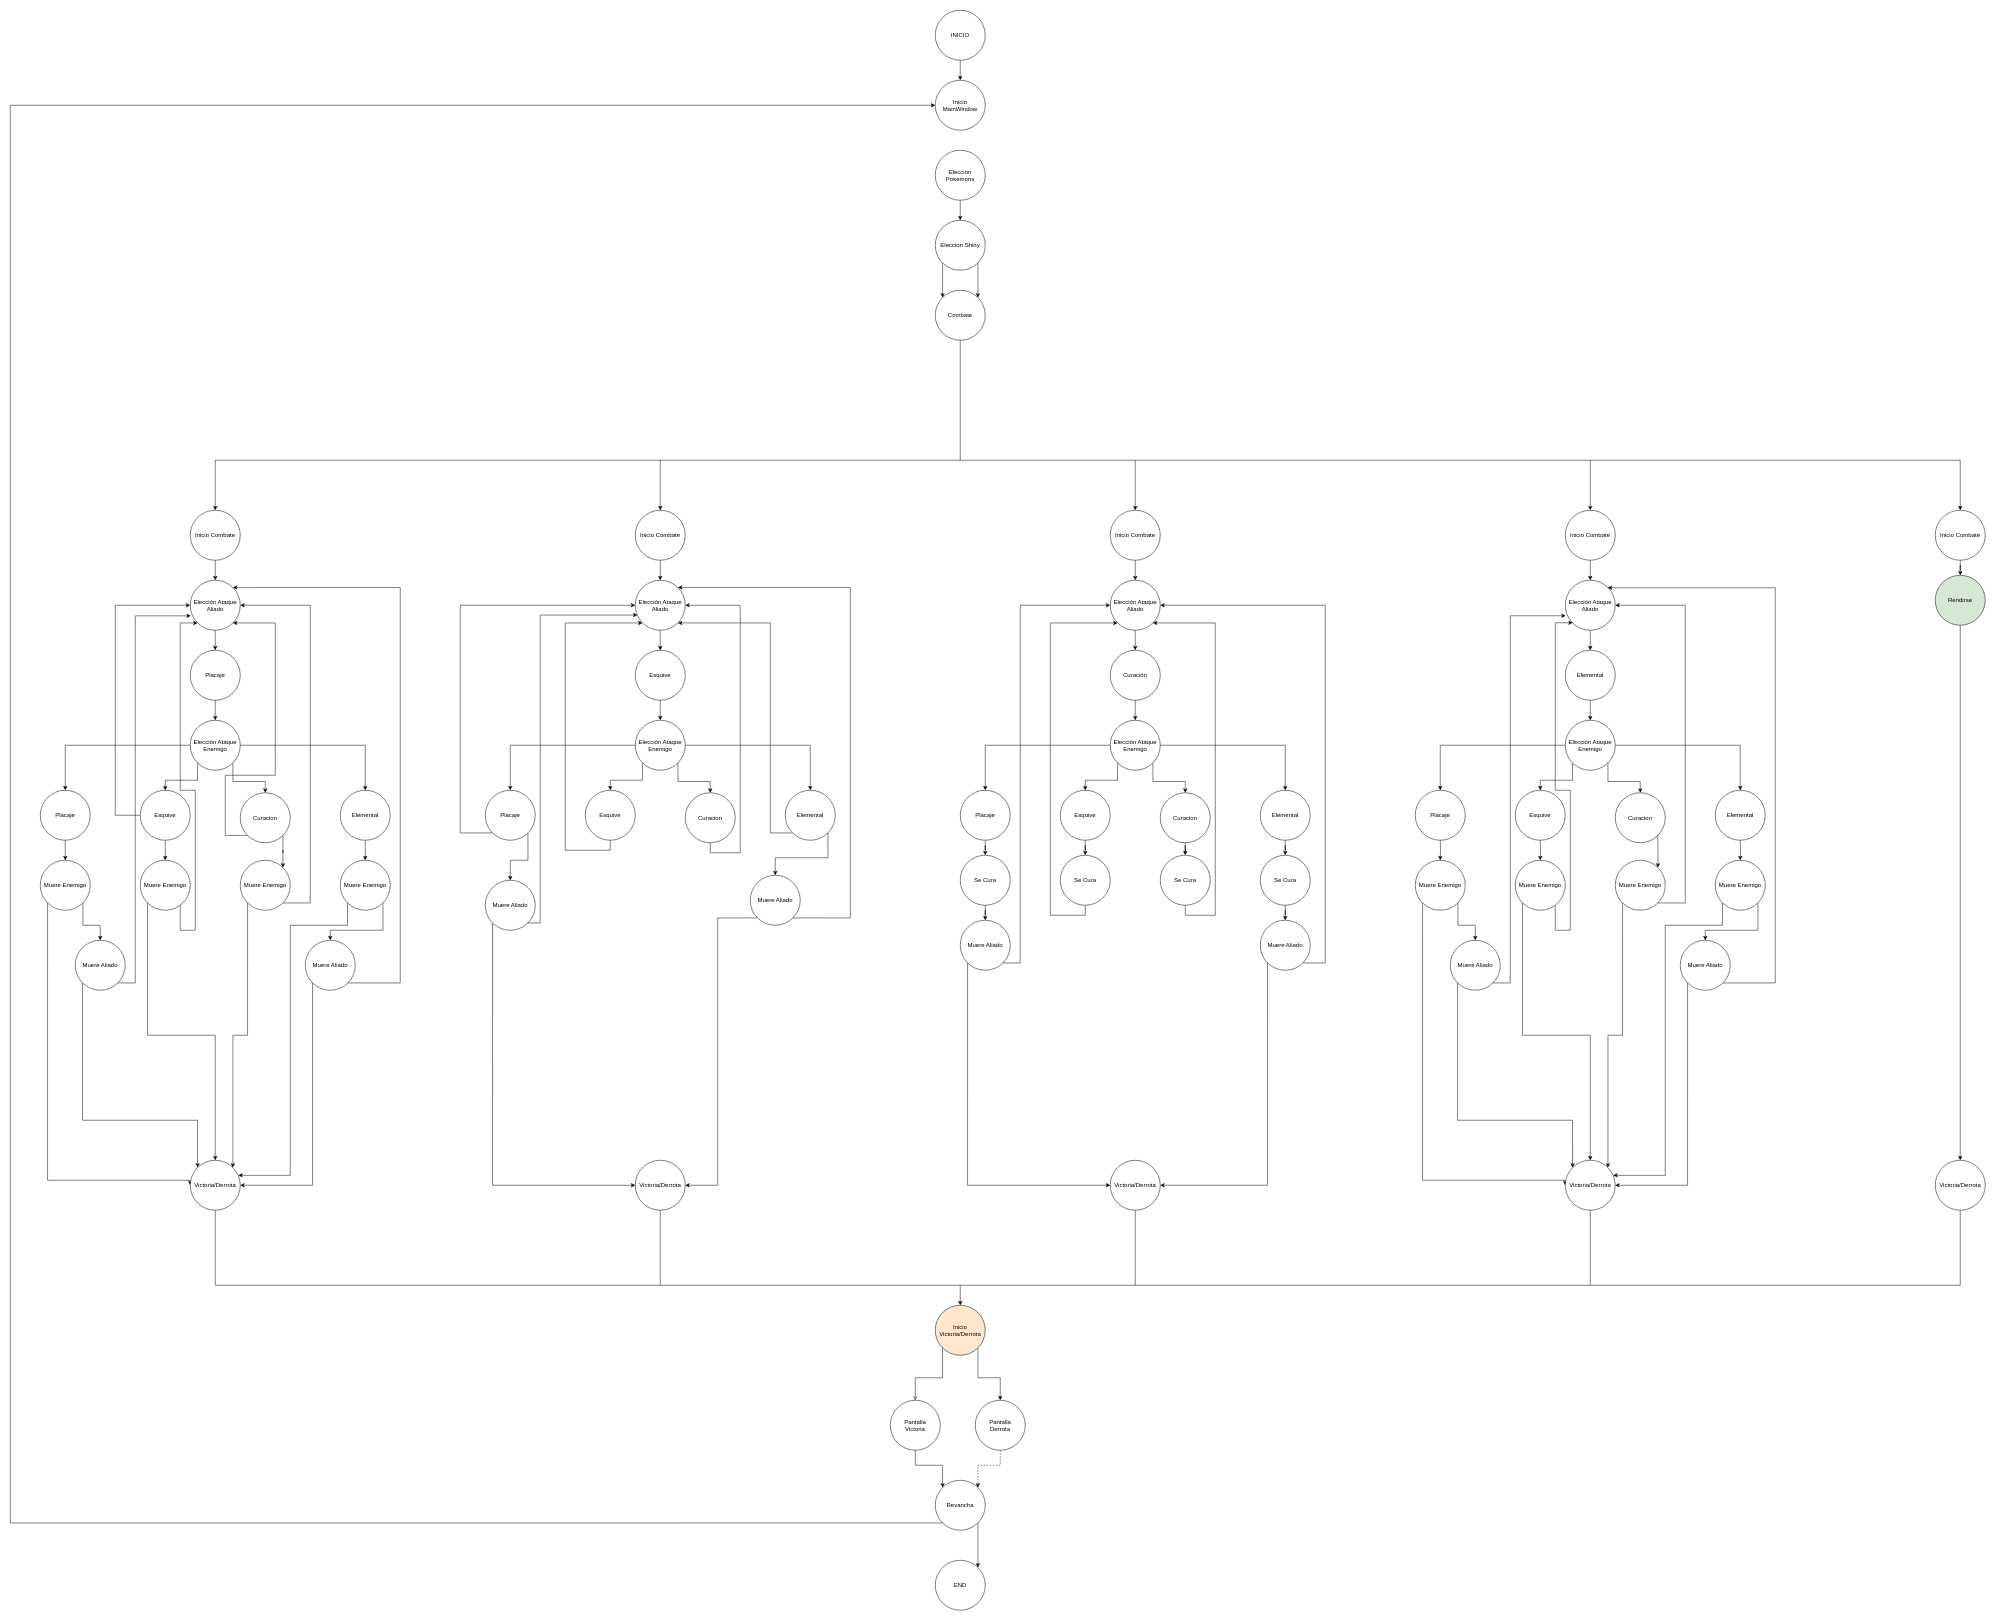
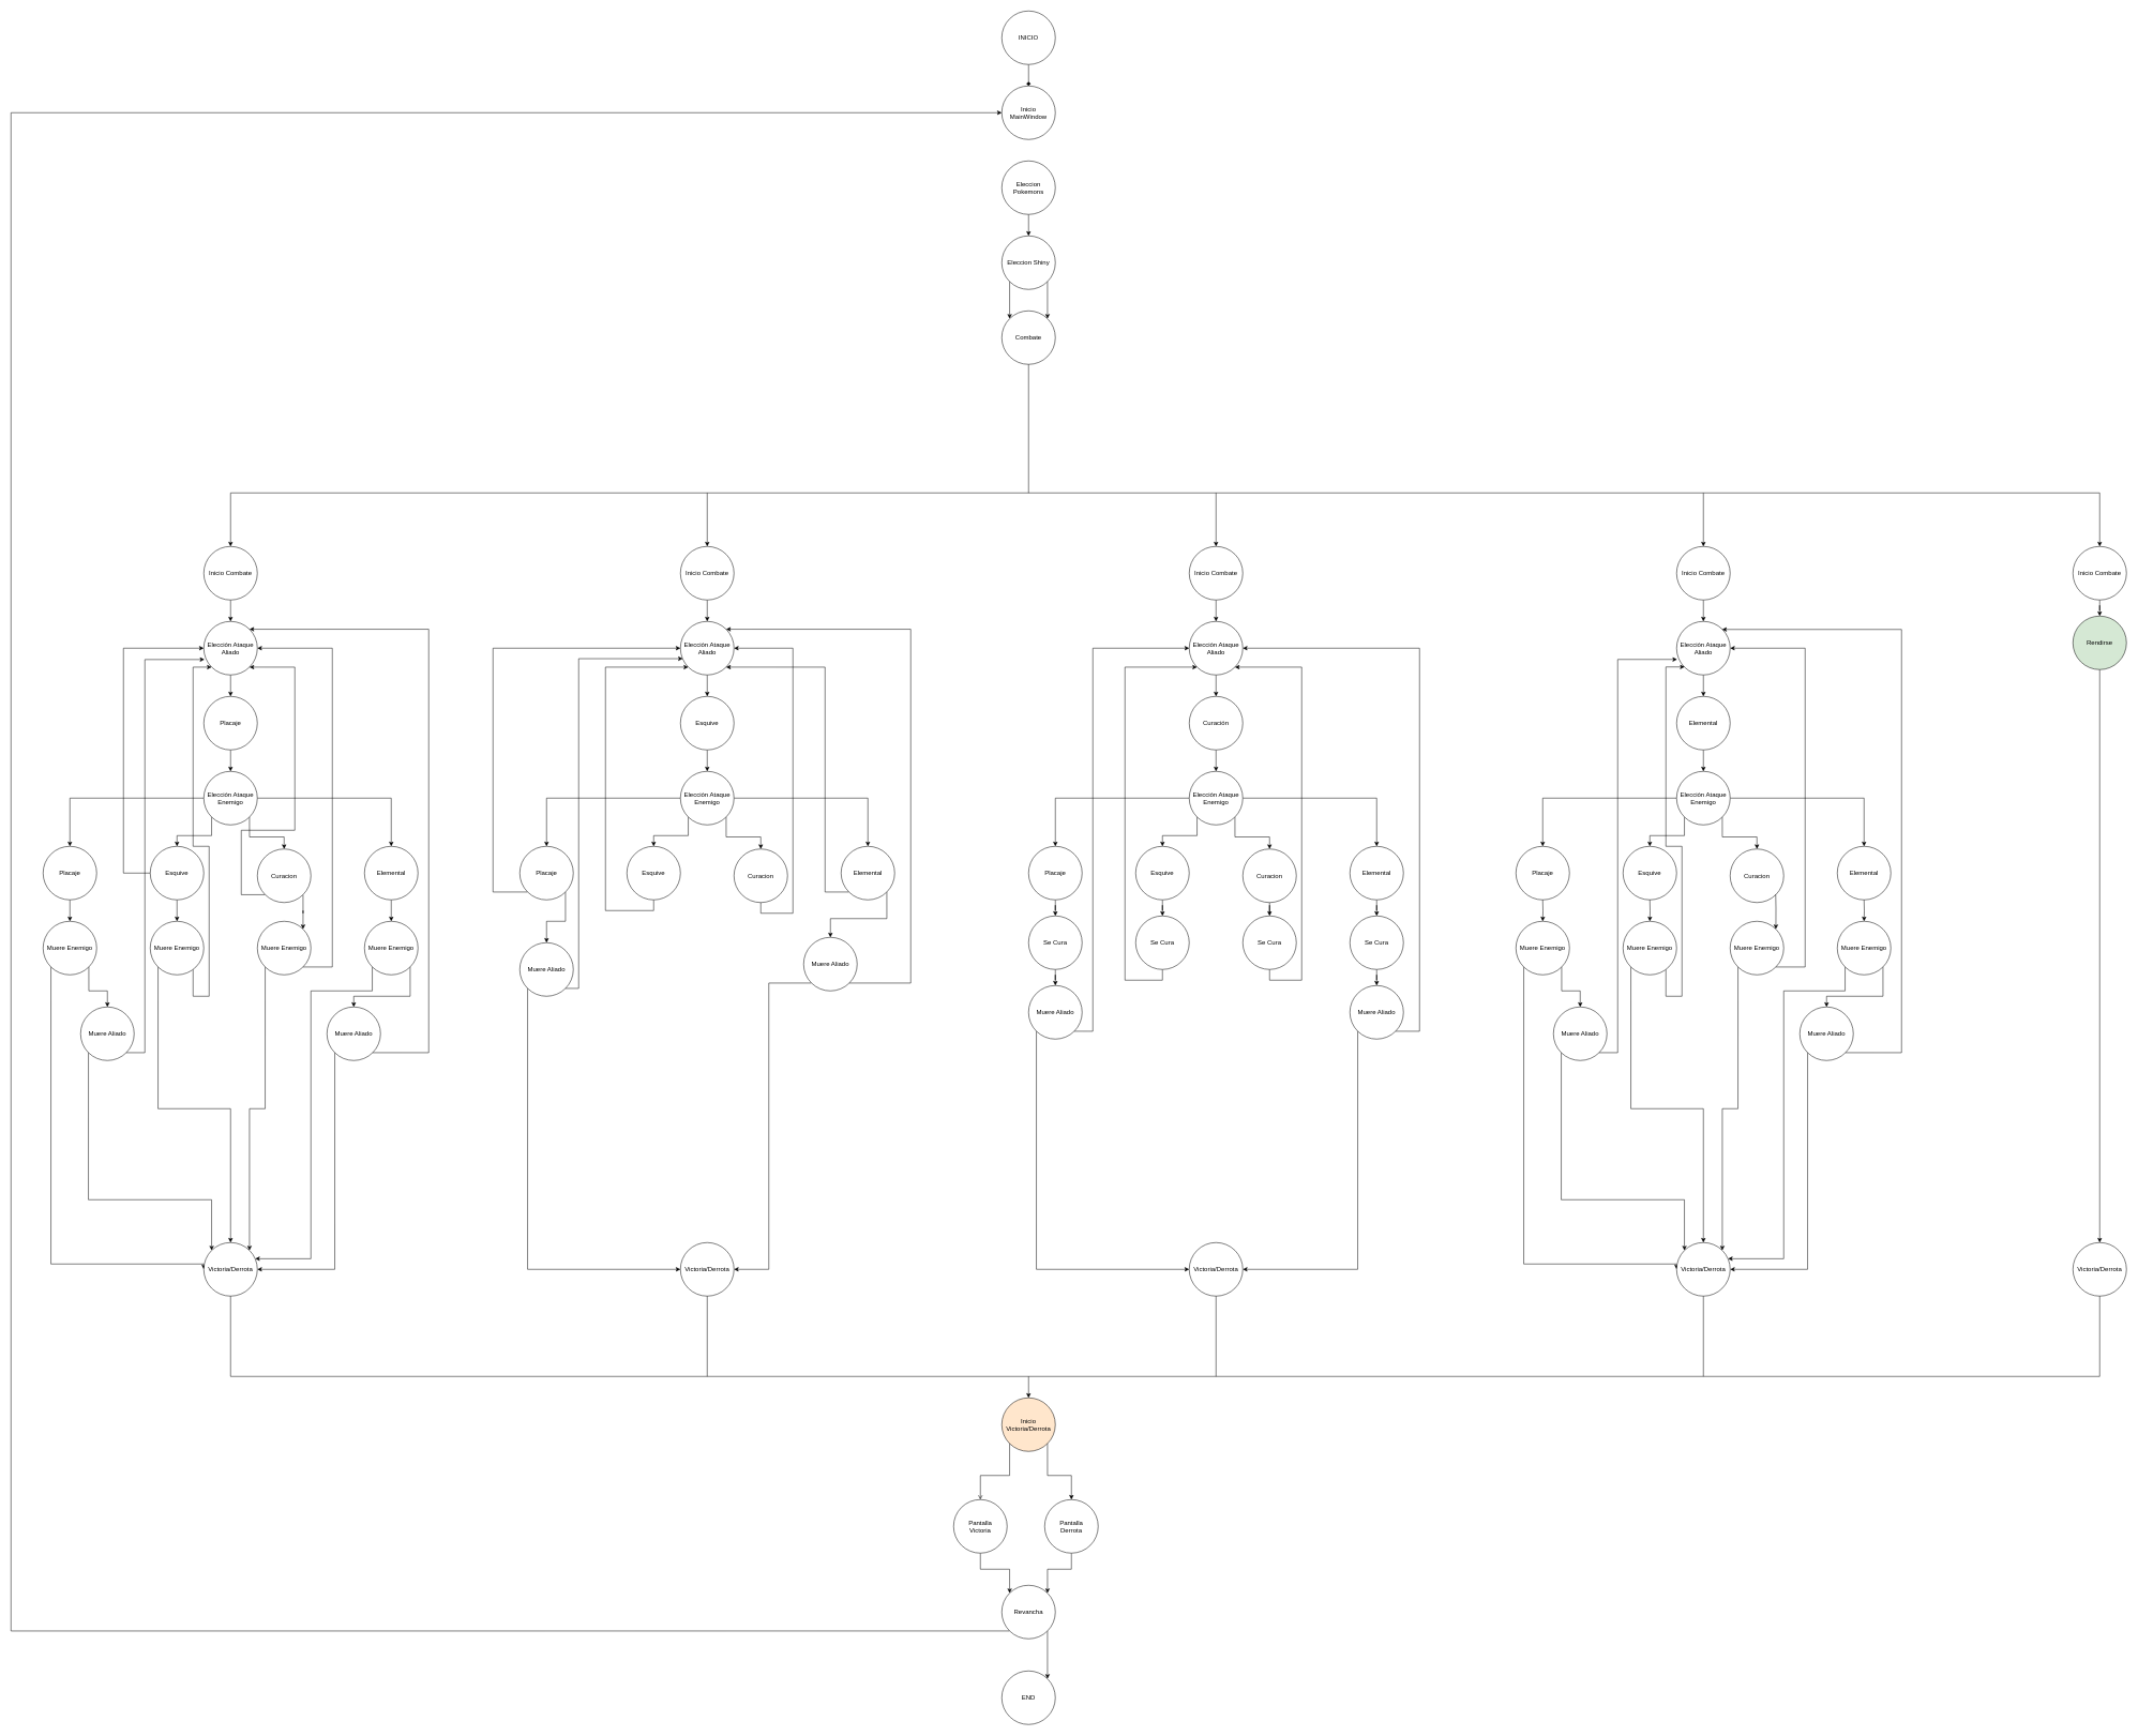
- <mxCell id="166" style="edgeStyle=orthogonalEdgeStyle;rounded=0;orthogonalLoop=1;jettySize=auto;html=1;entryX=0.5;entryY=0;entryDx=0;entryDy=0;" edge="1" parent="1" source="167" target="142"><mxGeometry relative="1" as="geometry" /></mxCell>
+ <mxCell id="166" style="edgeStyle=orthogonalEdgeStyle;rounded=0;orthogonalLoop=1;jettySize=auto;html=1;entryX=0.5;entryY=0;entryDx=0;entryDy=0;endArrow=diamond;" edge="1" parent="1" source="167" target="142"><mxGeometry relative="1" as="geometry" /></mxCell>
- <mxCell id="160" style="edgeStyle=orthogonalEdgeStyle;rounded=0;orthogonalLoop=1;jettySize=auto;html=1;exitX=0.5;exitY=1;exitDx=0;exitDy=0;entryX=1;entryY=0;entryDx=0;entryDy=0;dashed=1;" edge="1" parent="1" source="161" target="164"><mxGeometry relative="1" as="geometry" /></mxCell>
+ <mxCell id="160" style="edgeStyle=orthogonalEdgeStyle;rounded=0;orthogonalLoop=1;jettySize=auto;html=1;exitX=0.5;exitY=1;exitDx=0;exitDy=0;entryX=1;entryY=0;entryDx=0;entryDy=0;" edge="1" parent="1" source="161" target="164"><mxGeometry relative="1" as="geometry" /></mxCell>
